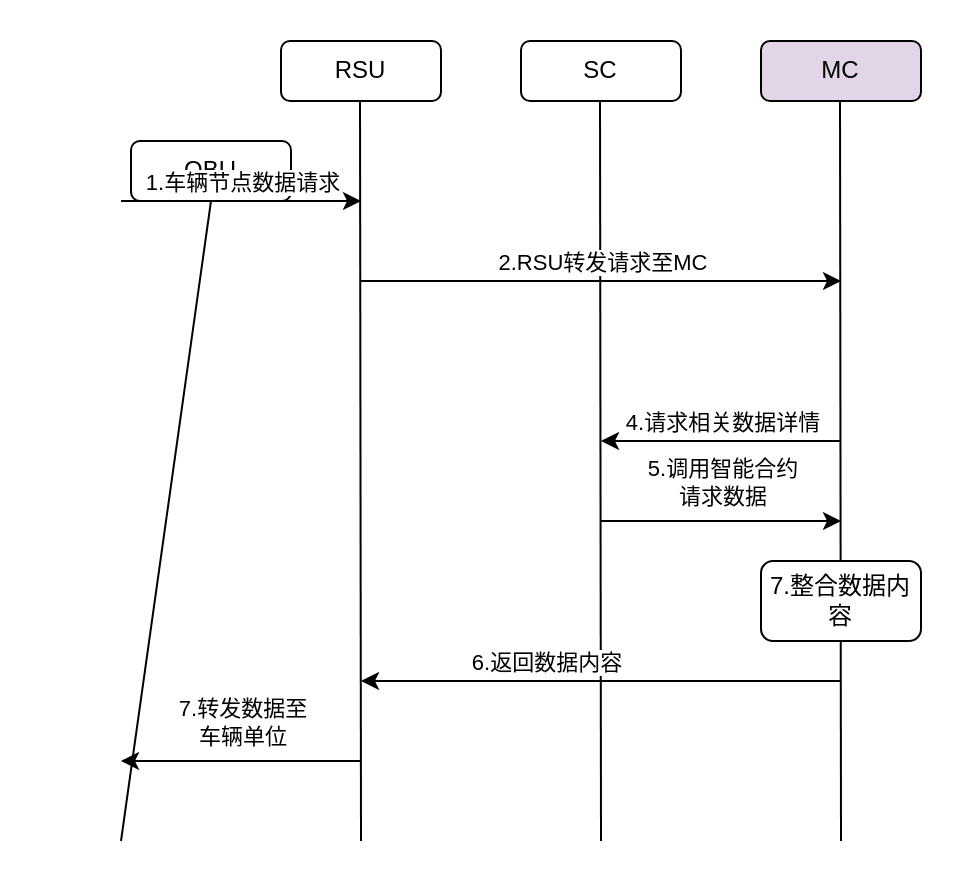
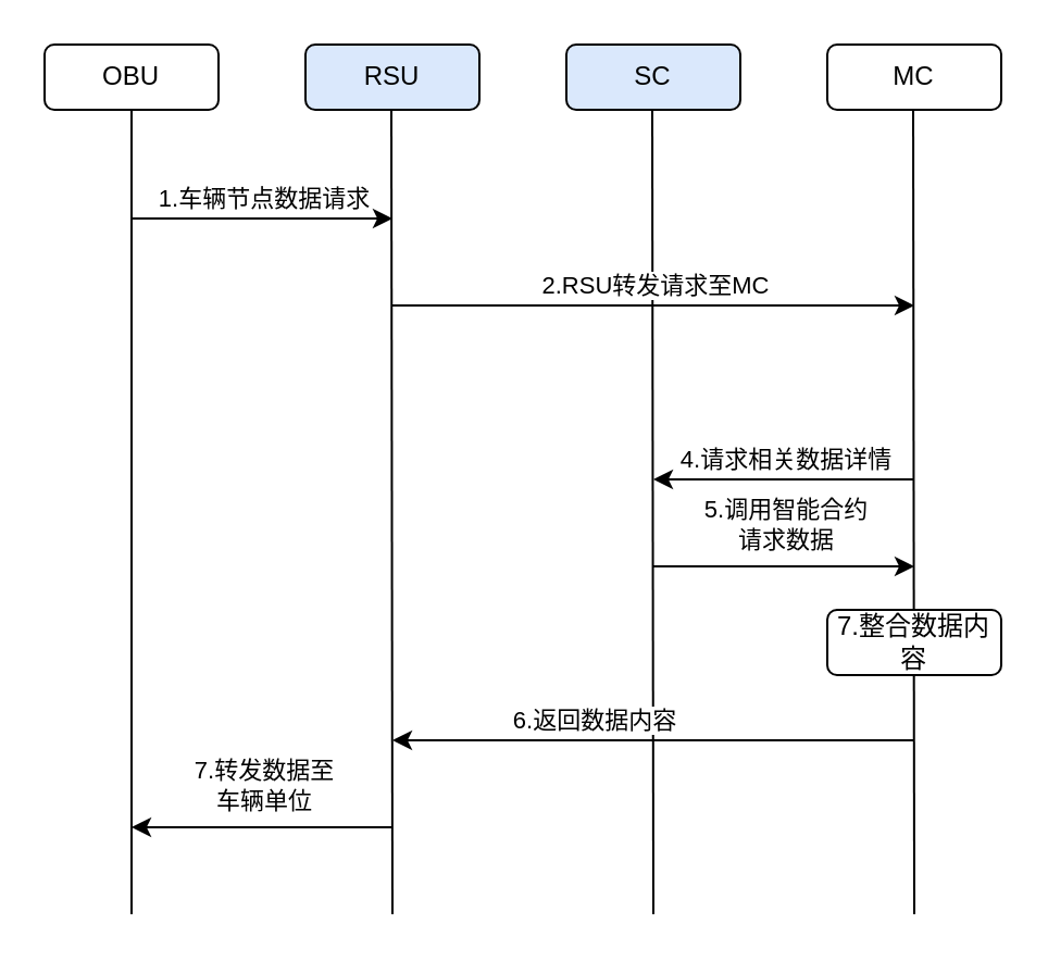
- <mxCell id="3" value="RSU" style="rounded=1;whiteSpace=wrap;html=1;" parent="1" vertex="1"><mxGeometry x="140" y="20" width="80" height="30" as="geometry" /></mxCell>
+ <mxCell id="3" value="RSU" style="rounded=1;whiteSpace=wrap;html=1;fillColor=#dae8fc;" parent="1" vertex="1"><mxGeometry x="140" y="20" width="80" height="30" as="geometry" /></mxCell>
- <mxCell id="4" value="SC" style="rounded=1;whiteSpace=wrap;html=1;" parent="1" vertex="1"><mxGeometry x="260" y="20" width="80" height="30" as="geometry" /></mxCell>
+ <mxCell id="4" value="SC" style="rounded=1;whiteSpace=wrap;html=1;fillColor=#dae8fc;" parent="1" vertex="1"><mxGeometry x="260" y="20" width="80" height="30" as="geometry" /></mxCell>
- <mxCell id="5" value="MC" style="rounded=1;whiteSpace=wrap;html=1;fillColor=#e1d5e7;" parent="1" vertex="1"><mxGeometry x="380" y="20" width="80" height="30" as="geometry" /></mxCell>
+ <mxCell id="5" value="MC" style="rounded=1;whiteSpace=wrap;html=1;" parent="1" vertex="1"><mxGeometry x="380" y="20" width="80" height="30" as="geometry" /></mxCell>
- <mxCell id="2" value="OBU" style="rounded=1;whiteSpace=wrap;html=1;" parent="1" vertex="1"><mxGeometry x="65" y="70" width="80" height="30" as="geometry" /></mxCell>
+ <mxCell id="2" value="OBU" style="rounded=1;whiteSpace=wrap;html=1;" parent="1" vertex="1"><mxGeometry x="20" y="20" width="80" height="30" as="geometry" /></mxCell>
- <mxCell id="20" value="7.整合数据内容" style="rounded=1;whiteSpace=wrap;html=1;" vertex="1" parent="1"><mxGeometry x="380" y="280" width="80" height="40" as="geometry" /></mxCell>
+ <mxCell id="20" value="7.整合数据内容" style="rounded=1;whiteSpace=wrap;html=1;" vertex="1" parent="1"><mxGeometry x="380" y="280" width="80" height="30" as="geometry" /></mxCell>
